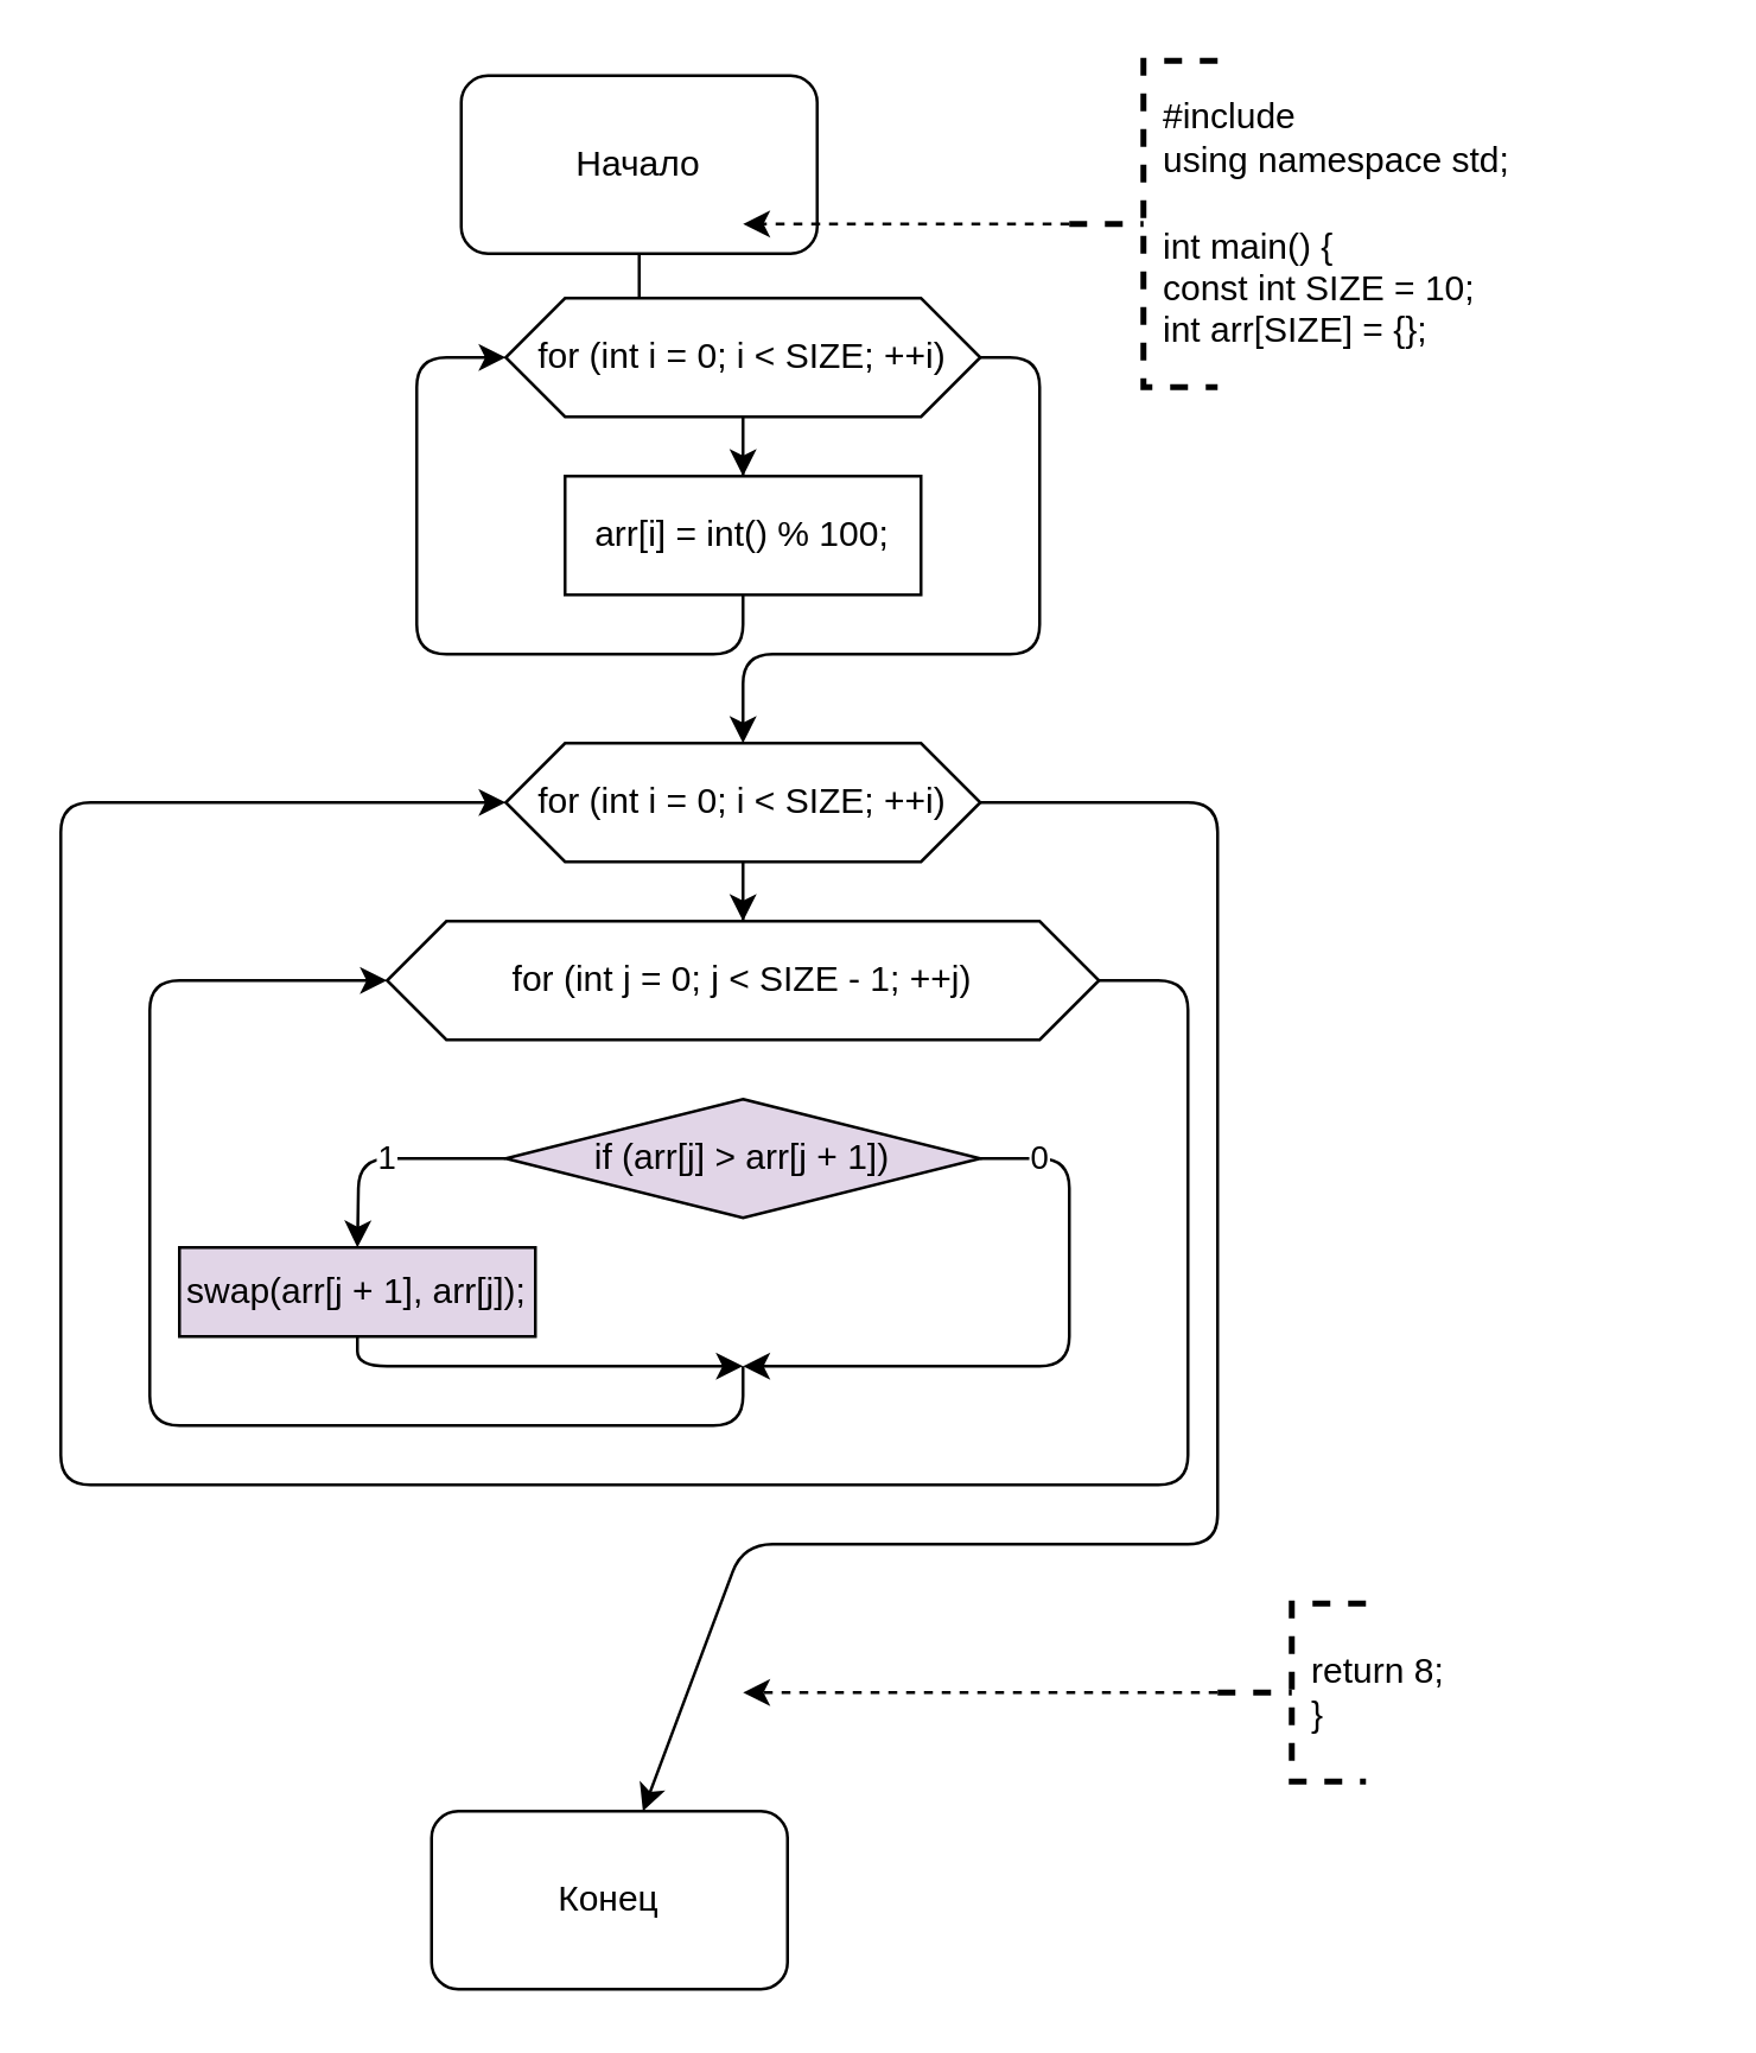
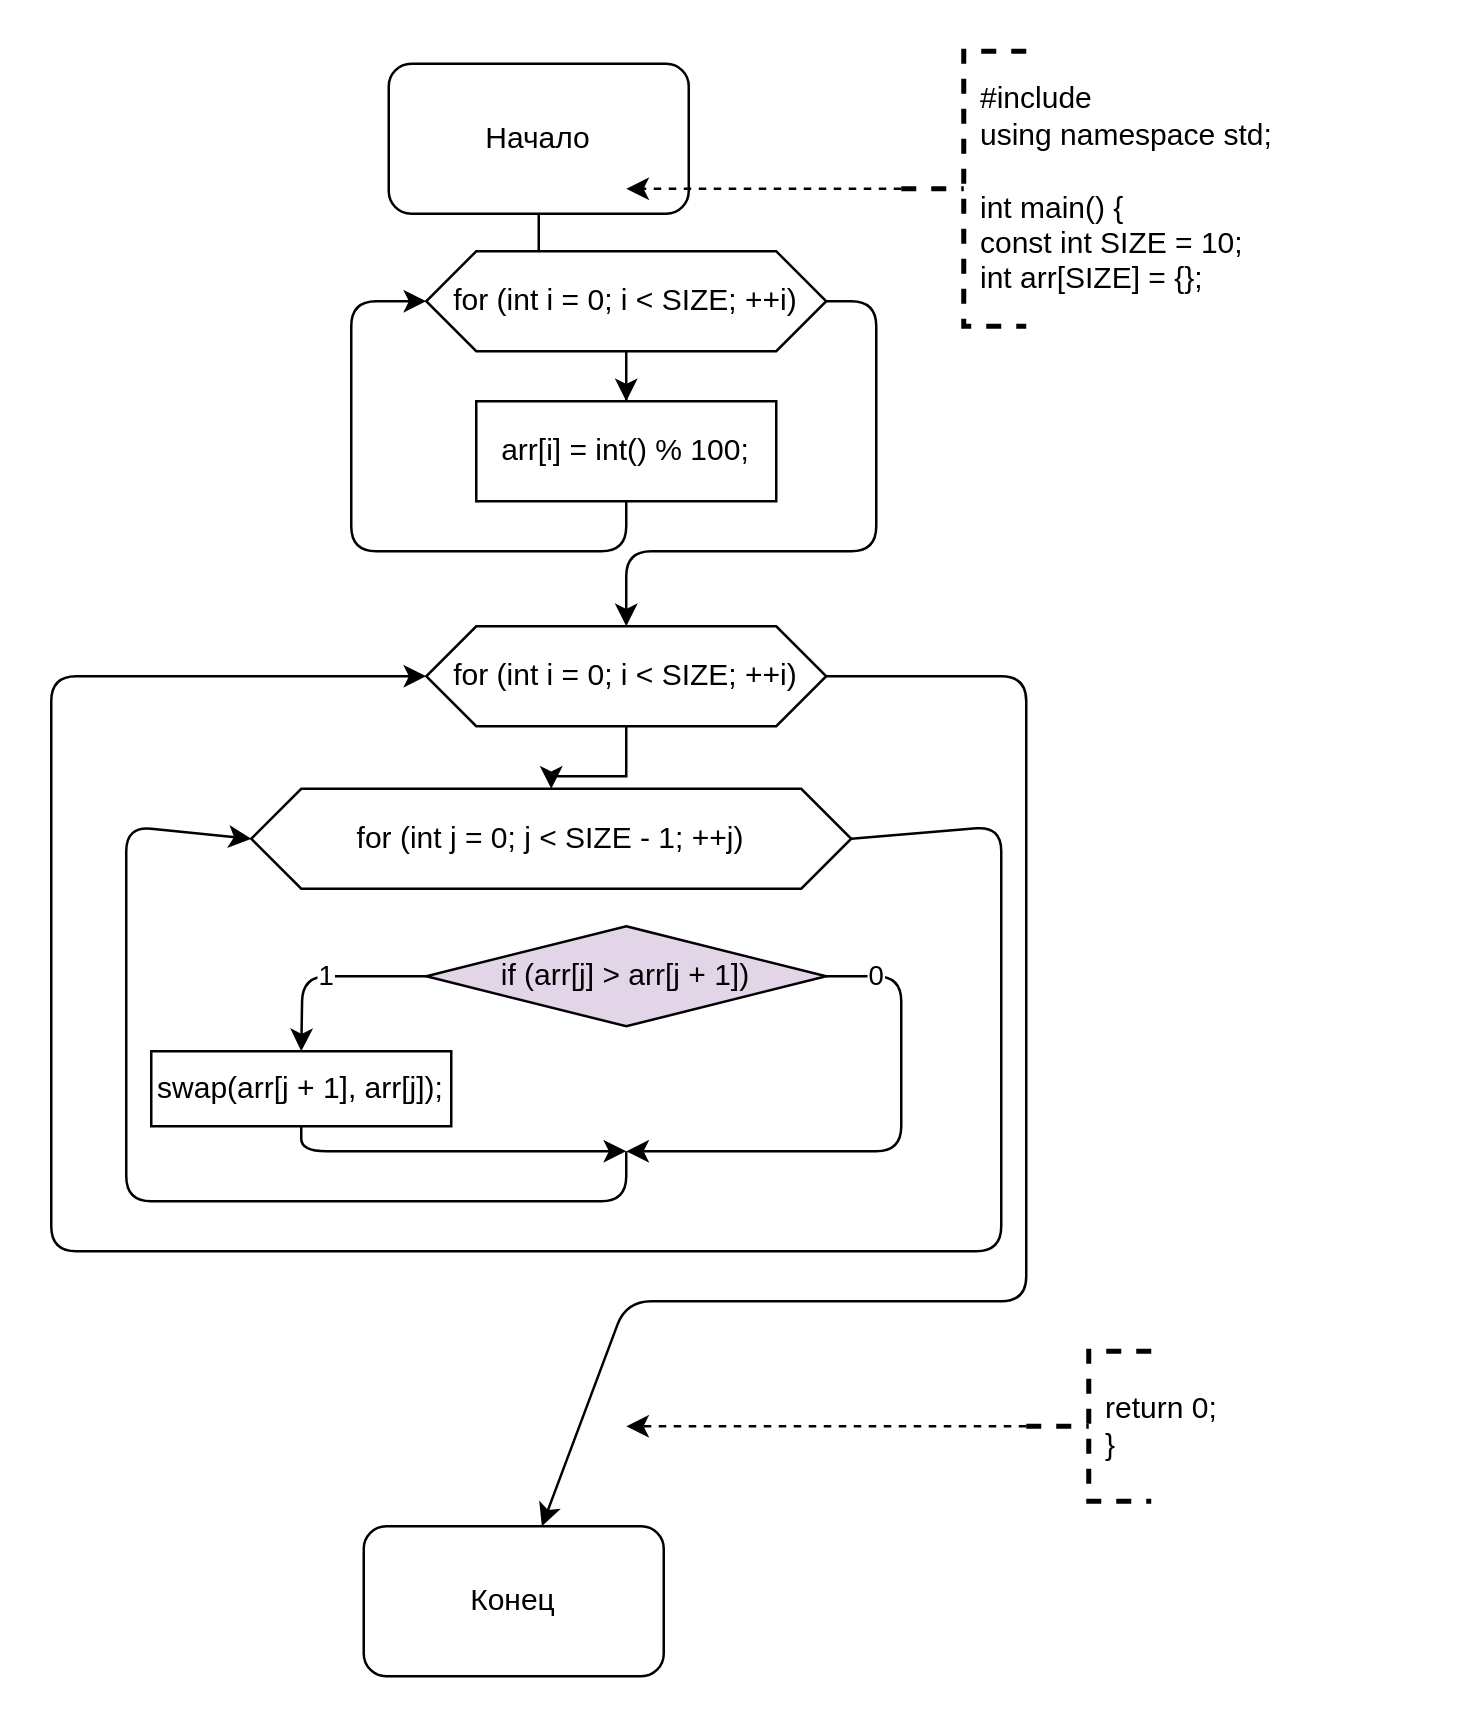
- <mxCell id="11" value="for (int j = 0; j &amp;lt; SIZE - 1; ++j)" style="shape=hexagon;perimeter=hexagonPerimeter2;whiteSpace=wrap;html=1;fixedSize=1;" vertex="1" parent="1"><mxGeometry x="130" y="310" width="240" height="40" as="geometry" /></mxCell>
+ <mxCell id="11" value="for (int j = 0; j &amp;lt; SIZE - 1; ++j)" style="shape=hexagon;perimeter=hexagonPerimeter2;whiteSpace=wrap;html=1;fixedSize=1;" vertex="1" parent="1"><mxGeometry x="100" y="315" width="240" height="40" as="geometry" /></mxCell>
- <mxCell id="12" value="swap(arr[j + 1], arr[j]);" style="rounded=0;whiteSpace=wrap;html=1;fillColor=#e1d5e7;" vertex="1" parent="1"><mxGeometry x="60" y="420" width="120" height="30" as="geometry" /></mxCell>
+ <mxCell id="12" value="swap(arr[j + 1], arr[j]);" style="rounded=0;whiteSpace=wrap;html=1;" vertex="1" parent="1"><mxGeometry x="60" y="420" width="120" height="30" as="geometry" /></mxCell>
- <mxCell id="21" value="return 8;&lt;br&gt;}" style="text;html=1;strokeColor=none;fillColor=none;align=left;verticalAlign=middle;whiteSpace=wrap;rounded=0;dashed=1;" vertex="1" parent="1"><mxGeometry x="440" y="545" width="110" height="50" as="geometry" /></mxCell>
+ <mxCell id="21" value="return 0;&lt;br&gt;}" style="text;html=1;strokeColor=none;fillColor=none;align=left;verticalAlign=middle;whiteSpace=wrap;rounded=0;dashed=1;" vertex="1" parent="1"><mxGeometry x="440" y="545" width="110" height="50" as="geometry" /></mxCell>
